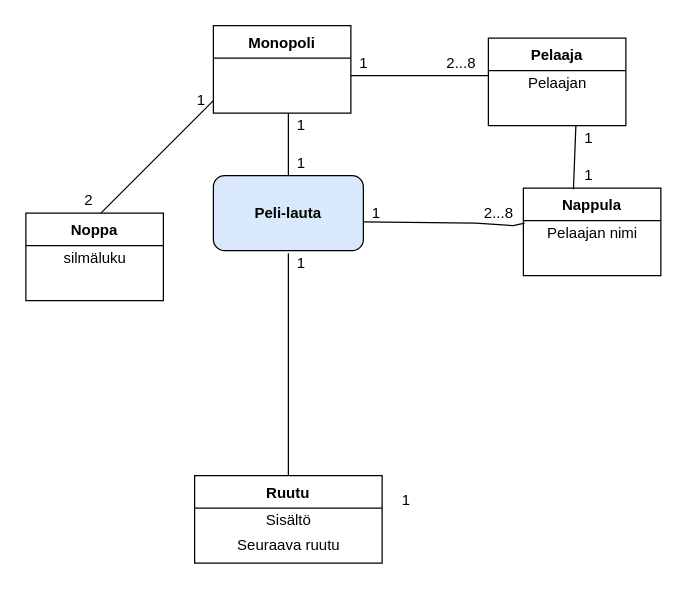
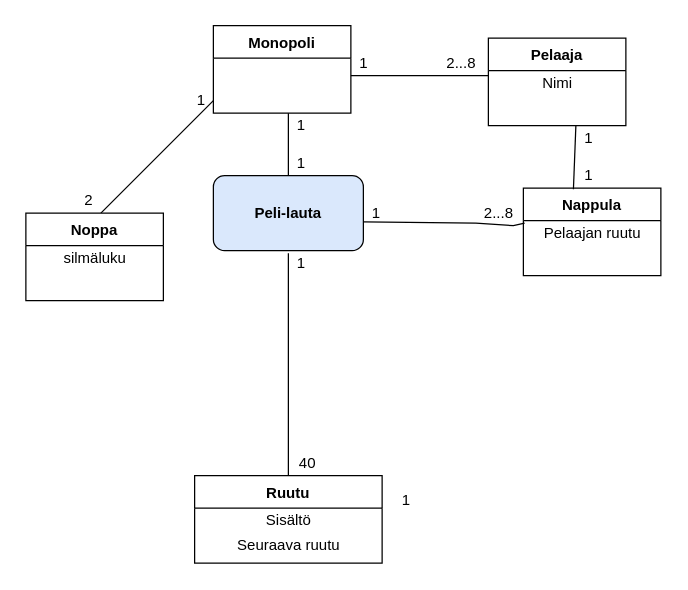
- <mxCell id="22" value="Pelaajan" style="text;html=1;align=center;verticalAlign=middle;resizable=0;points=[];autosize=1;strokeColor=none;fillColor=none;" vertex="1" parent="21"><mxGeometry y="26" width="110" height="20" as="geometry" /></mxCell>
+ <mxCell id="22" value="Nimi" style="text;html=1;align=center;verticalAlign=middle;resizable=0;points=[];autosize=1;strokeColor=none;fillColor=none;" vertex="1" parent="21"><mxGeometry y="26" width="110" height="20" as="geometry" /></mxCell>
- <mxCell id="10" value="Pelaajan nimi" style="text;html=1;align=center;verticalAlign=middle;resizable=0;points=[];autosize=1;strokeColor=none;fillColor=none;" vertex="1" parent="9"><mxGeometry y="26" width="110" height="20" as="geometry" /></mxCell>
+ <mxCell id="10" value="Pelaajan ruutu" style="text;html=1;align=center;verticalAlign=middle;resizable=0;points=[];autosize=1;strokeColor=none;fillColor=none;" vertex="1" parent="9"><mxGeometry y="26" width="110" height="20" as="geometry" /></mxCell>
+ <mxCell id="8" value="&lt;div&gt;40&lt;/div&gt;" style="text;html=1;align=center;verticalAlign=middle;resizable=0;points=[];autosize=1;strokeColor=none;fillColor=none;" vertex="1" parent="1"><mxGeometry x="230" y="360" width="30" height="20" as="geometry" /></mxCell>
